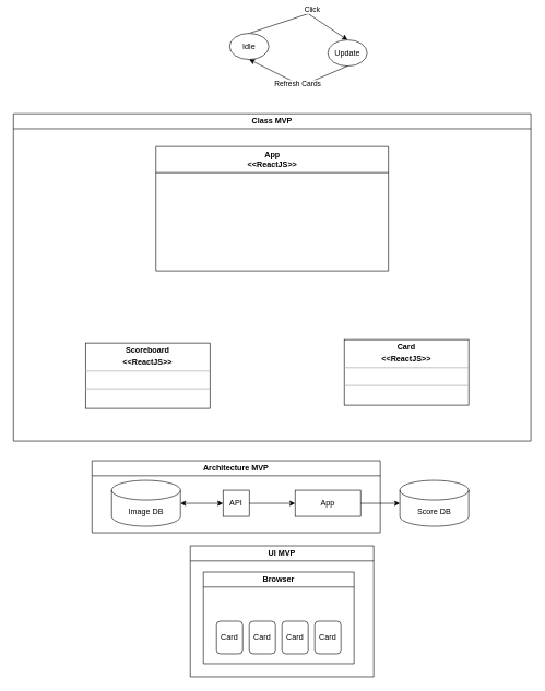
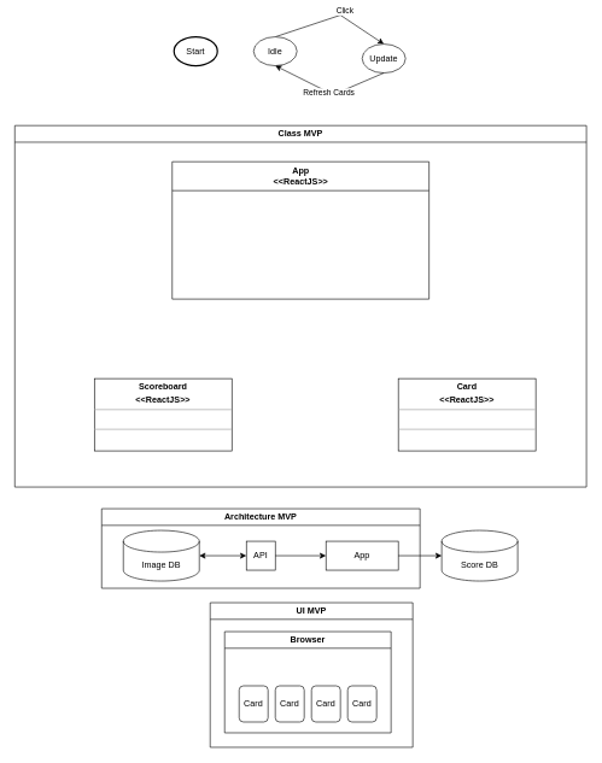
+ <mxCell id="16" value="Start" style="strokeWidth=2;html=1;shape=mxgraph.flowchart.start_1;whiteSpace=wrap;" parent="1" vertex="1"><mxGeometry x="240" y="50.25" width="60" height="40" as="geometry" /></mxCell>
- <mxCell id="25" value="&lt;p style=&quot;margin:0px;margin-top:4px;text-align:center;&quot;&gt;&lt;b&gt;Card&lt;/b&gt;&lt;/p&gt;&lt;p style=&quot;margin:0px;margin-top:4px;text-align:center;&quot;&gt;&lt;b&gt;&amp;lt;&amp;lt;ReactJS&amp;gt;&amp;gt;&lt;br&gt;&lt;/b&gt;&lt;/p&gt;&lt;hr size=&quot;1&quot;&gt;&lt;br&gt;&lt;hr size=&quot;1&quot;&gt;" style="verticalAlign=top;align=left;overflow=fill;fontSize=12;fontFamily=Helvetica;html=1;whiteSpace=wrap;" parent="23" vertex="1"><mxGeometry x="505" y="345" width="190" height="100" as="geometry" /></mxCell>
+ <mxCell id="25" value="&lt;p style=&quot;margin:0px;margin-top:4px;text-align:center;&quot;&gt;&lt;b&gt;Card&lt;/b&gt;&lt;/p&gt;&lt;p style=&quot;margin:0px;margin-top:4px;text-align:center;&quot;&gt;&lt;b&gt;&amp;lt;&amp;lt;ReactJS&amp;gt;&amp;gt;&lt;br&gt;&lt;/b&gt;&lt;/p&gt;&lt;hr size=&quot;1&quot;&gt;&lt;br&gt;&lt;hr size=&quot;1&quot;&gt;" style="verticalAlign=top;align=left;overflow=fill;fontSize=12;fontFamily=Helvetica;html=1;whiteSpace=wrap;" parent="23" vertex="1"><mxGeometry x="530" y="350" width="190" height="100" as="geometry" /></mxCell>
